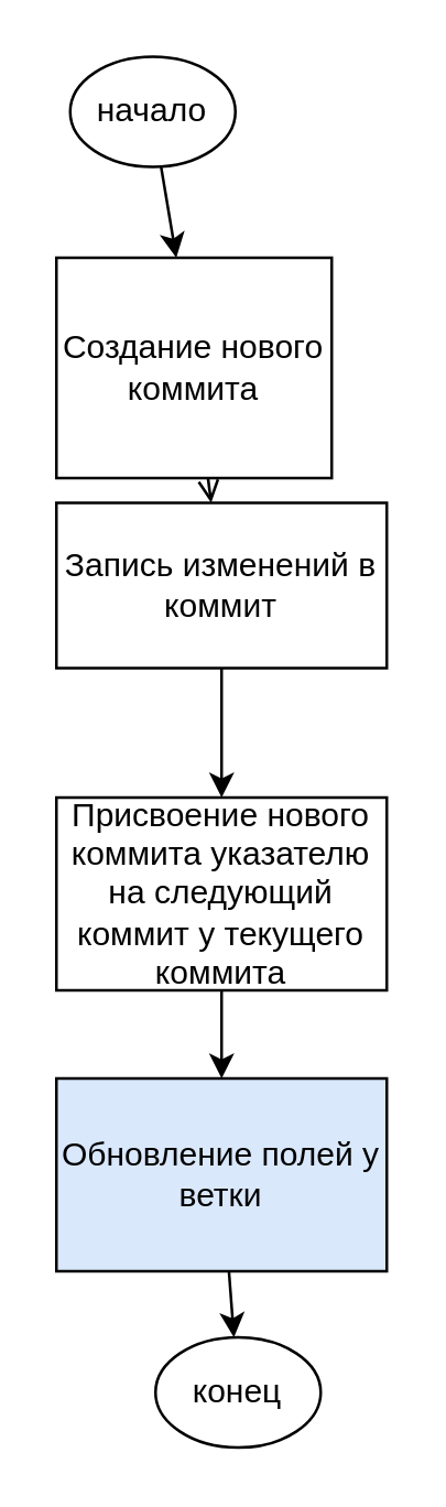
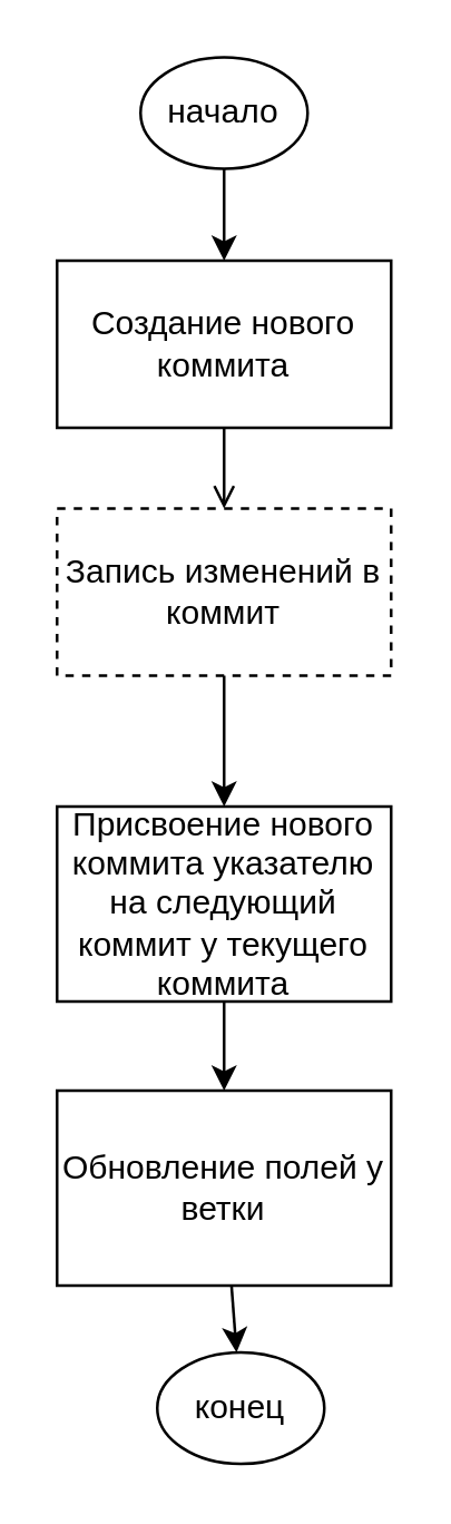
- <mxCell id="2" value="начало" style="ellipse;whiteSpace=wrap;html=1;" vertex="1" parent="1"><mxGeometry x="25" y="20" width="60" height="40" as="geometry" /></mxCell>
+ <mxCell id="2" value="начало" style="ellipse;whiteSpace=wrap;html=1;" vertex="1" parent="1"><mxGeometry x="50" y="20" width="60" height="40" as="geometry" /></mxCell>
- <mxCell id="3" value="Создание нового коммита" style="rounded=0;whiteSpace=wrap;html=1;" vertex="1" parent="1"><mxGeometry x="20" y="93" width="100" height="80" as="geometry" /></mxCell>
+ <mxCell id="3" value="Создание нового коммита" style="rounded=0;whiteSpace=wrap;html=1;" vertex="1" parent="1"><mxGeometry x="20" y="93" width="120" height="60" as="geometry" /></mxCell>
- <mxCell id="5" value="Запись изменений в коммит" style="rounded=0;whiteSpace=wrap;html=1;" vertex="1" parent="1"><mxGeometry x="20" y="182" width="120" height="60" as="geometry" /></mxCell>
+ <mxCell id="5" value="Запись изменений в коммит" style="rounded=0;whiteSpace=wrap;html=1;dashed=1;" vertex="1" parent="1"><mxGeometry x="20" y="182" width="120" height="60" as="geometry" /></mxCell>
- <mxCell id="9" value="Обновление полей у ветки" style="rounded=0;whiteSpace=wrap;html=1;fillColor=#dae8fc;" vertex="1" parent="1"><mxGeometry x="20" y="391" width="120" height="70" as="geometry" /></mxCell>
+ <mxCell id="9" value="Обновление полей у ветки" style="rounded=0;whiteSpace=wrap;html=1;" vertex="1" parent="1"><mxGeometry x="20" y="391" width="120" height="70" as="geometry" /></mxCell>
